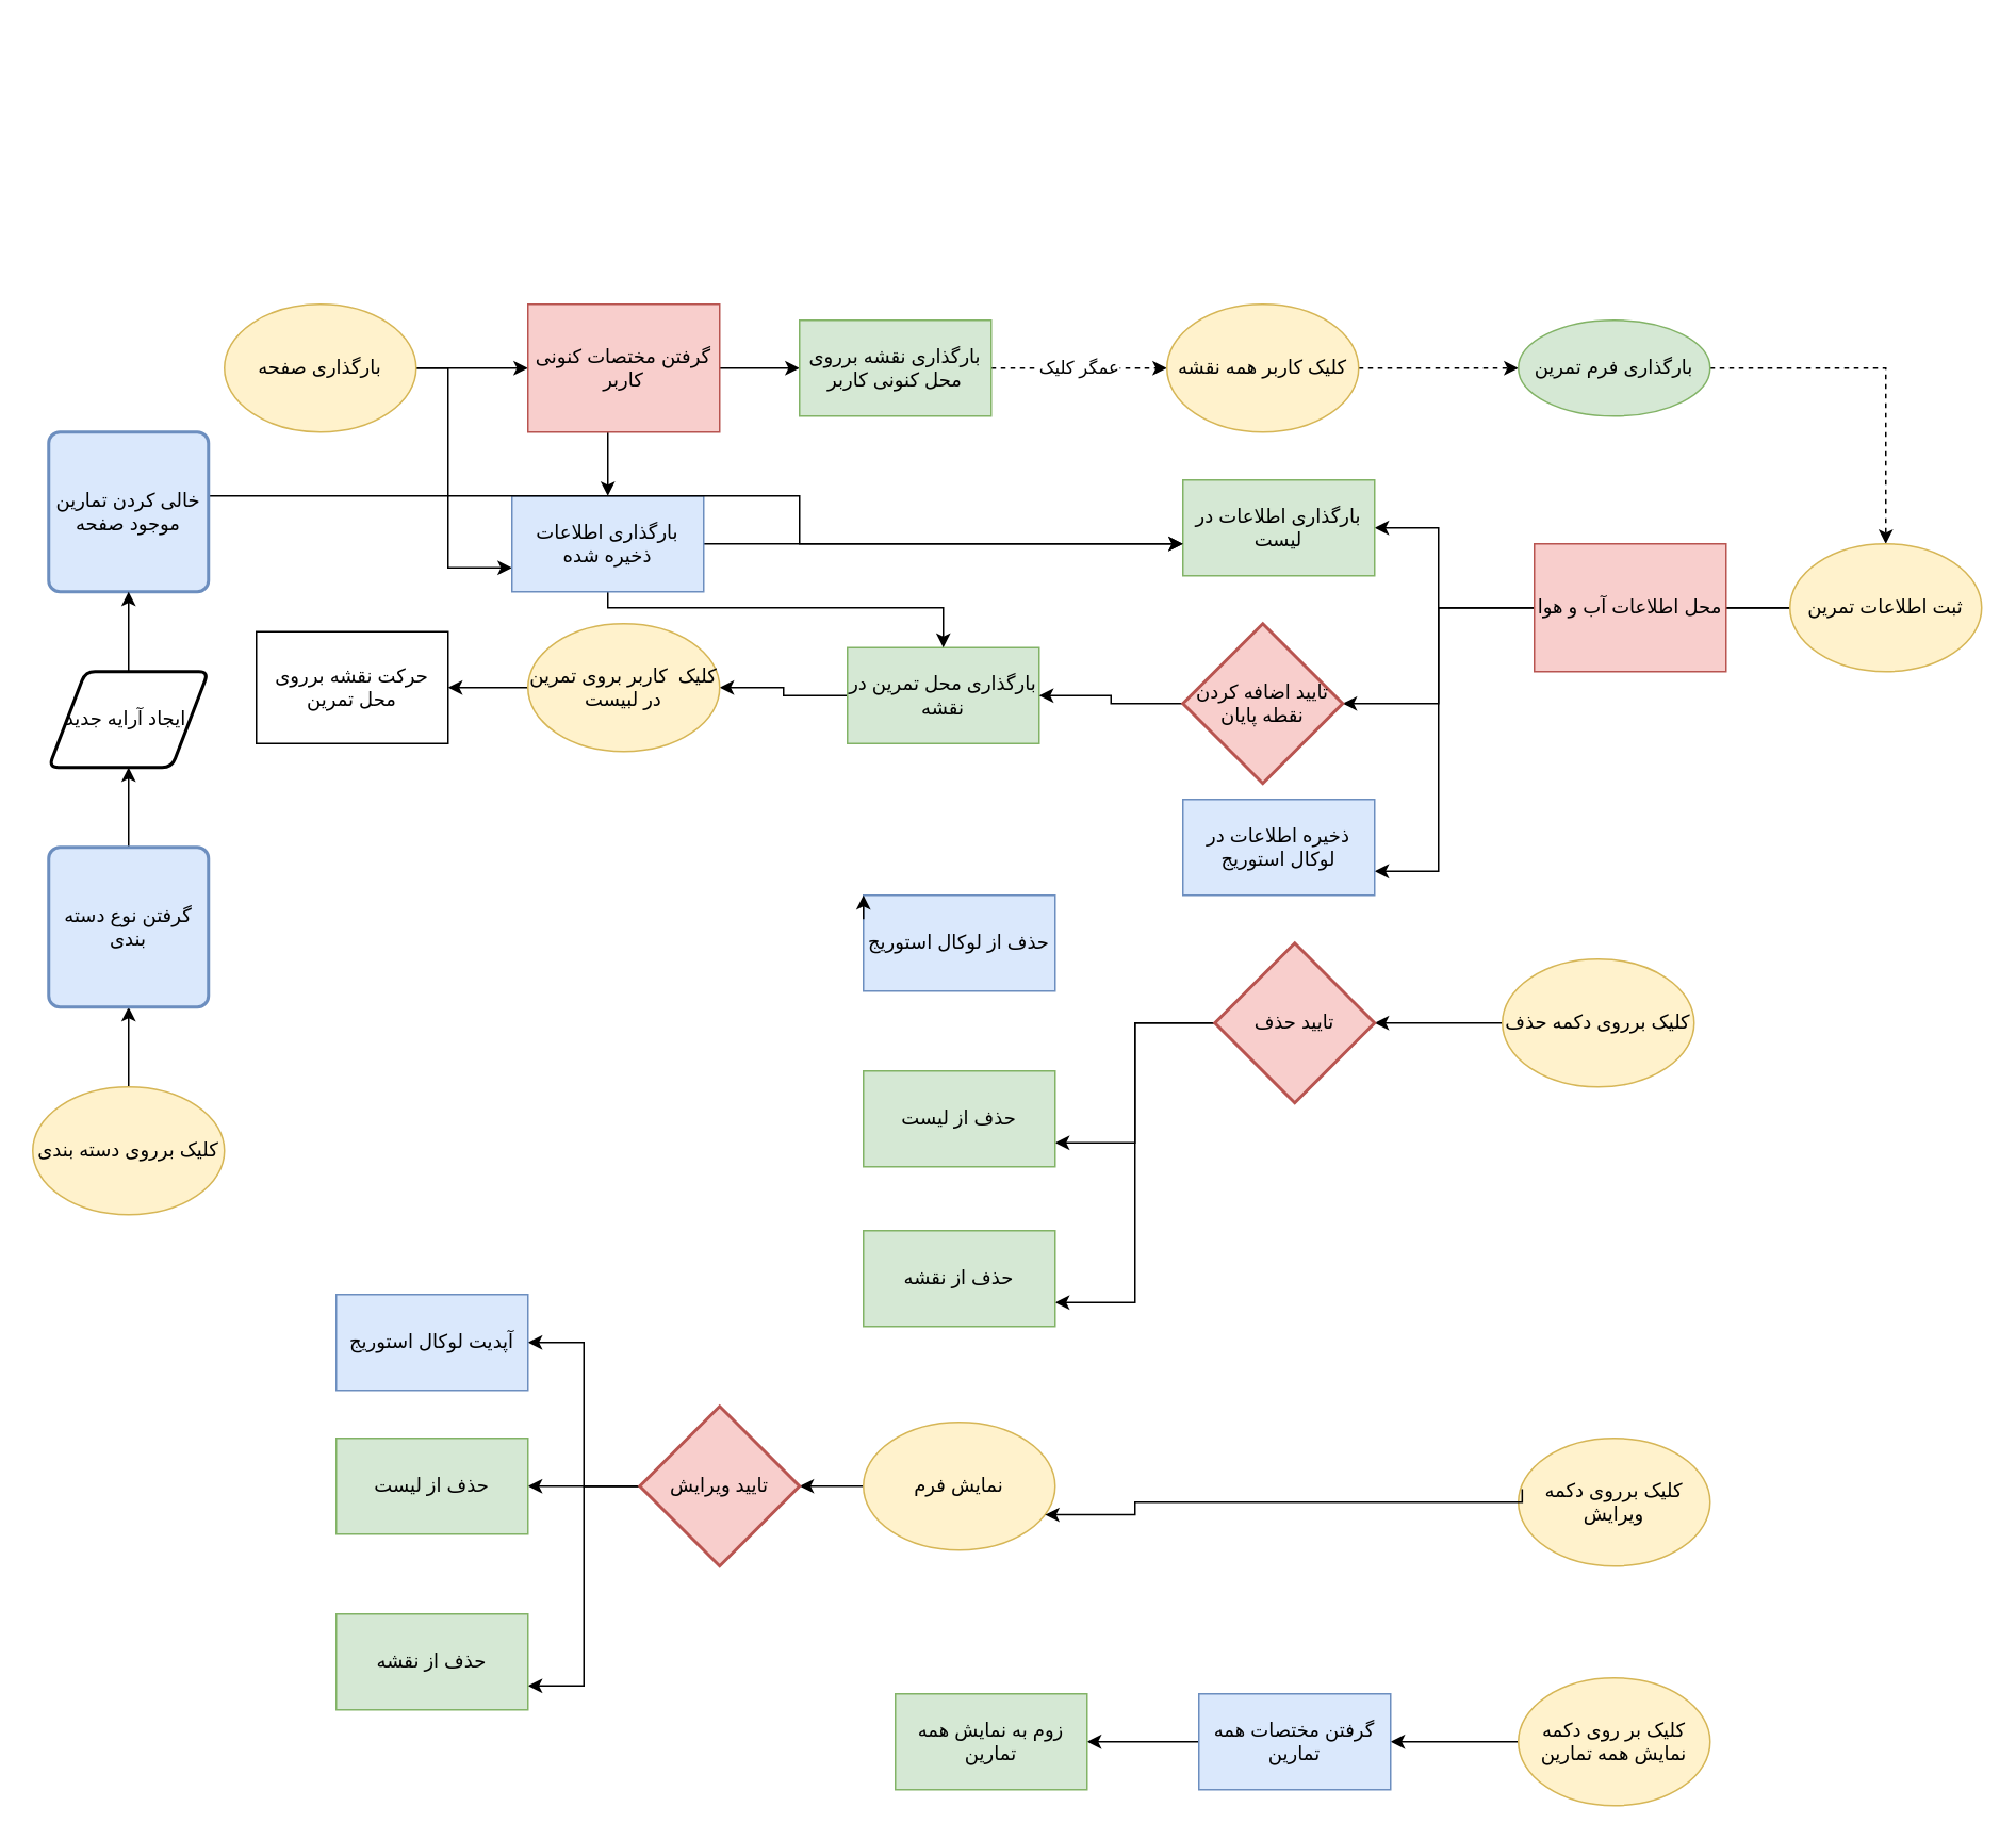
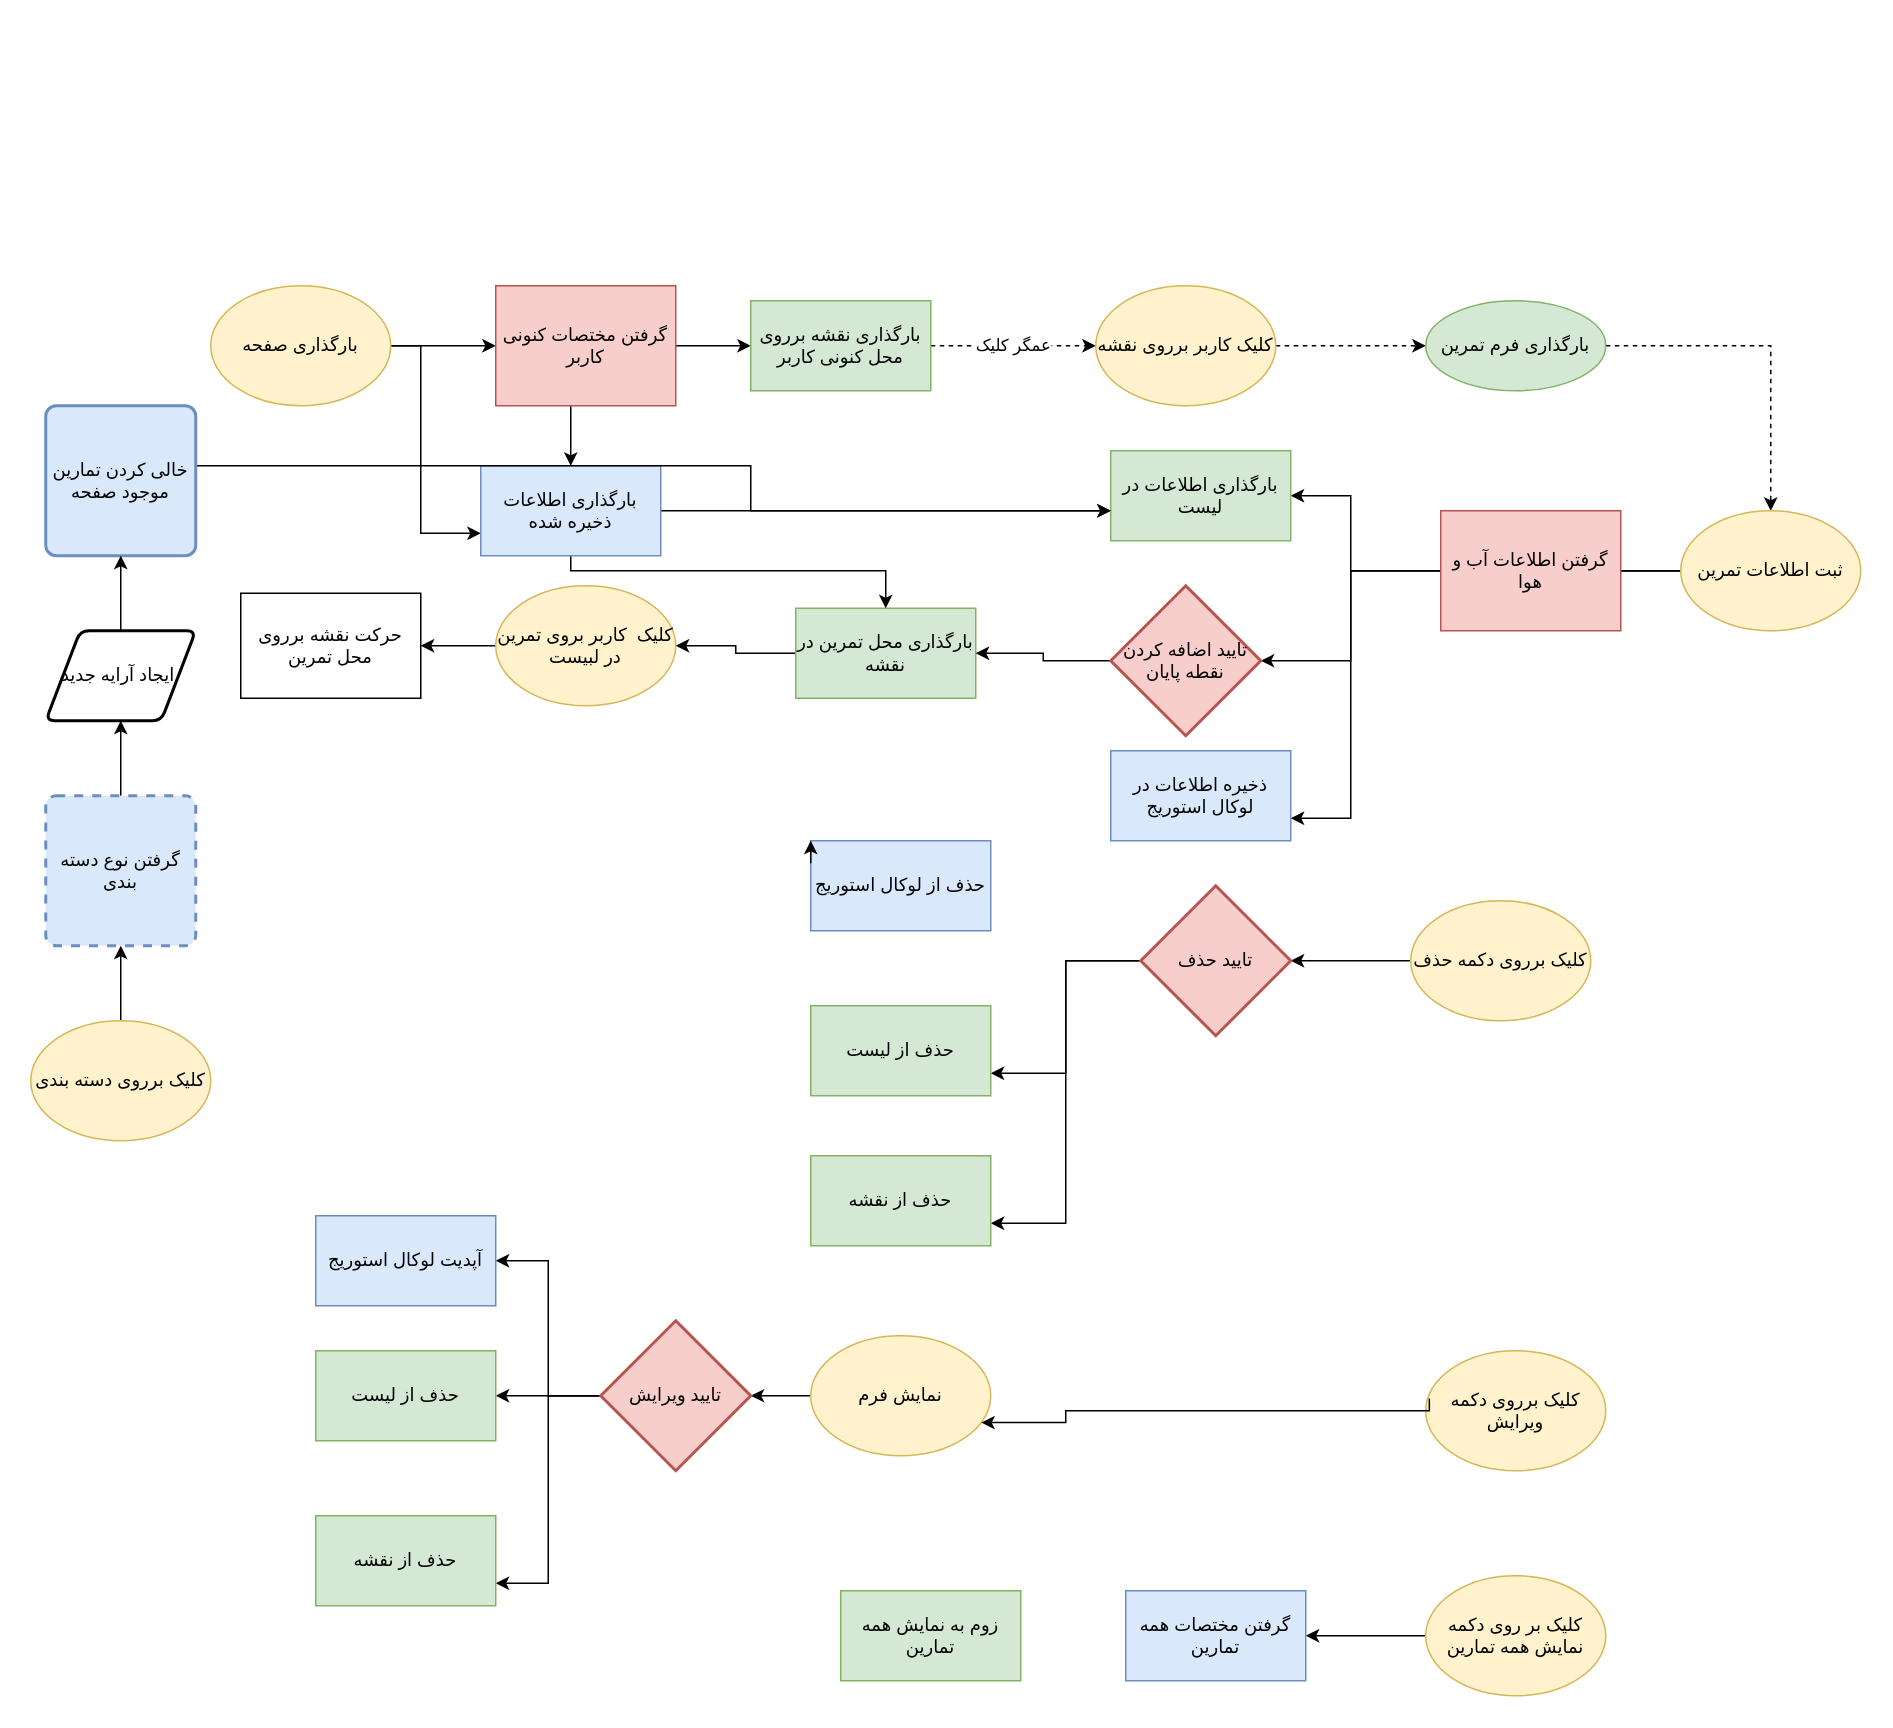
- <mxCell id="11" value="کلیک کاربر همه نقشه" style="ellipse;whiteSpace=wrap;html=1;fillColor=#fff2cc;strokeColor=#d6b656;" parent="1" vertex="1"><mxGeometry x="730" y="190" width="120" height="80" as="geometry" /></mxCell>
+ <mxCell id="11" value="کلیک کاربر برروی نقشه" style="ellipse;whiteSpace=wrap;html=1;fillColor=#fff2cc;strokeColor=#d6b656;" parent="1" vertex="1"><mxGeometry x="730" y="190" width="120" height="80" as="geometry" /></mxCell>
- <mxCell id="64" value="محل اطلاعات آب و هوا" style="rounded=0;whiteSpace=wrap;html=1;fillColor=#f8cecc;strokeColor=#b85450;" vertex="1" parent="1"><mxGeometry x="960" y="340" width="120" height="80" as="geometry" /></mxCell>
+ <mxCell id="64" value="گرفتن اطلاعات آب و هوا" style="rounded=0;whiteSpace=wrap;html=1;fillColor=#f8cecc;strokeColor=#b85450;" vertex="1" parent="1"><mxGeometry x="960" y="340" width="120" height="80" as="geometry" /></mxCell>
- <mxCell id="50" value="گرفتن نوع دسته بندی" style="rounded=1;whiteSpace=wrap;html=1;absoluteArcSize=1;arcSize=14;strokeWidth=2;fillColor=#dae8fc;strokeColor=#6c8ebf;" parent="1" vertex="1"><mxGeometry x="30" y="530" width="100" height="100" as="geometry" /></mxCell>
+ <mxCell id="50" value="گرفتن نوع دسته بندی" style="rounded=1;whiteSpace=wrap;html=1;absoluteArcSize=1;arcSize=14;strokeWidth=2;fillColor=#dae8fc;strokeColor=#6c8ebf;dashed=1;" parent="1" vertex="1"><mxGeometry x="30" y="530" width="100" height="100" as="geometry" /></mxCell>
- <mxCell id="57" style="edgeStyle=orthogonalEdgeStyle;rounded=0;orthogonalLoop=1;jettySize=auto;html=1;" parent="1" source="58" target="59" edge="1"><mxGeometry relative="1" as="geometry" /></mxCell>
